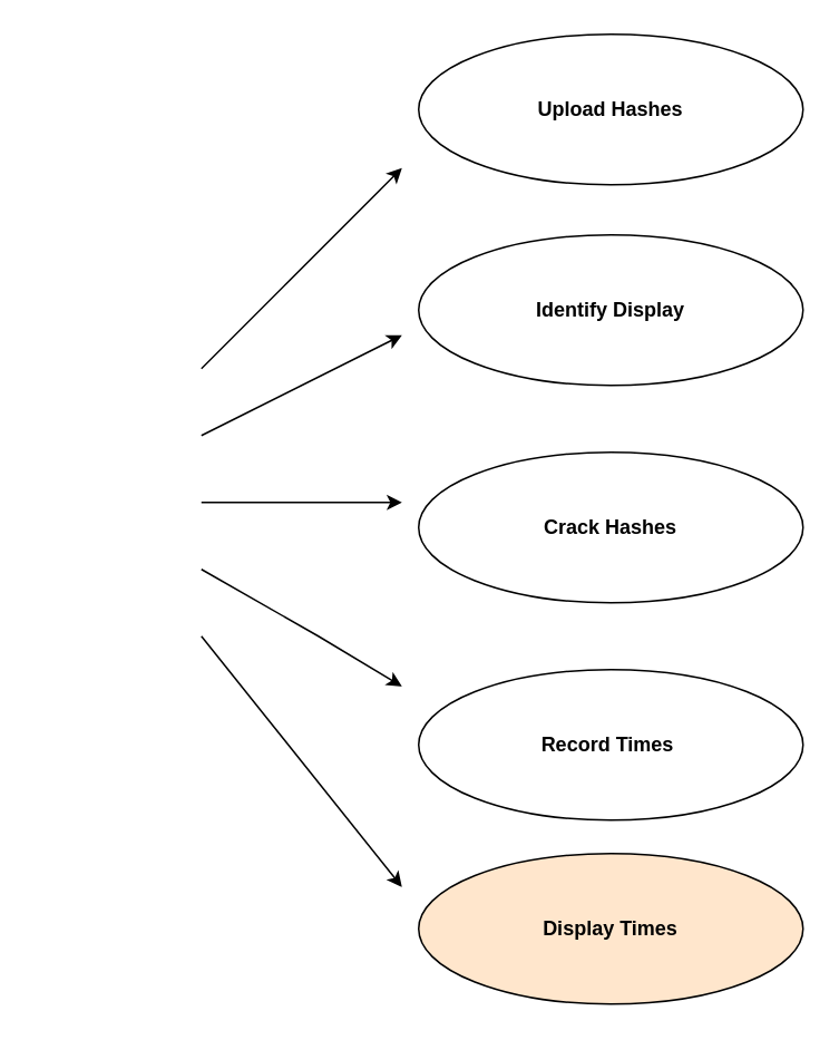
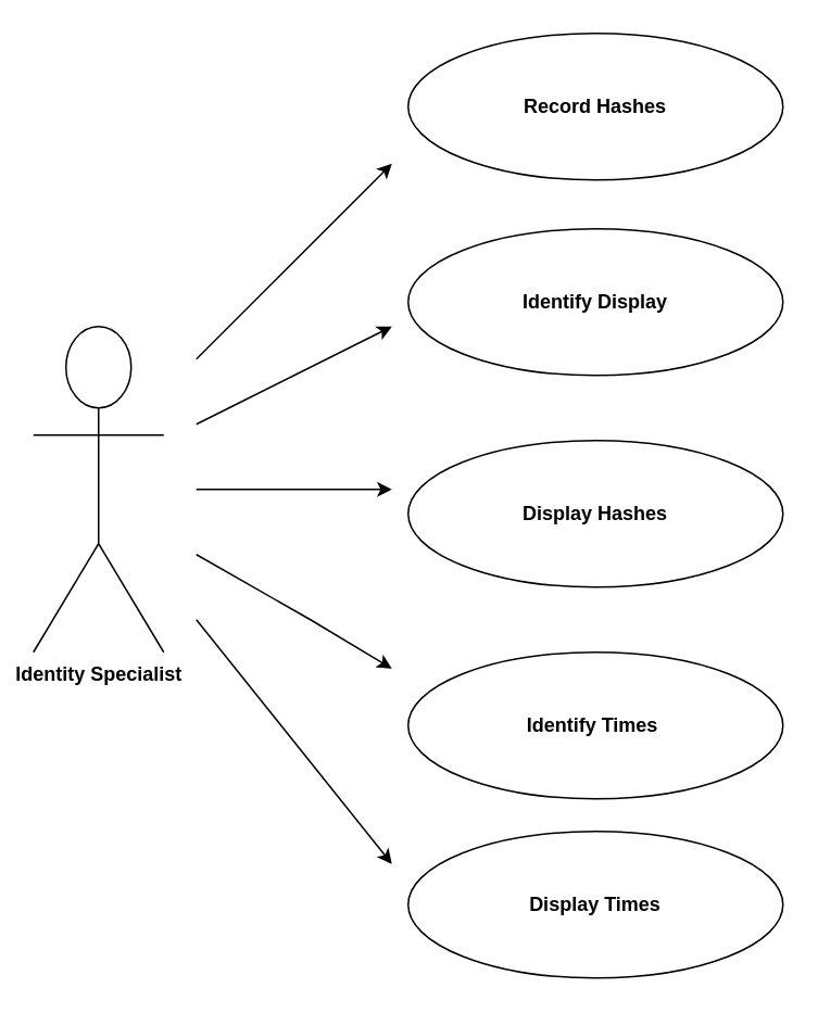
- <mxCell id="2" value="Upload Hashes" style="ellipse;whiteSpace=wrap;html=1;fontStyle=1" vertex="1" parent="1"><mxGeometry x="250" y="20" width="230" height="90" as="geometry" /></mxCell>
+ <mxCell id="2" value="Record Hashes" style="ellipse;whiteSpace=wrap;html=1;fontStyle=1" vertex="1" parent="1"><mxGeometry x="250" y="20" width="230" height="90" as="geometry" /></mxCell>
+ <mxCell id="7" value="I&lt;span&gt;dentity Specialist&lt;/span&gt;" style="shape=umlActor;verticalLabelPosition=bottom;verticalAlign=top;html=1;outlineConnect=0;fontStyle=1" vertex="1" parent="1"><mxGeometry x="20" y="200" width="80" height="200" as="geometry" /></mxCell>
- <mxCell id="5" value="Crack Hashes" style="ellipse;whiteSpace=wrap;html=1;fontStyle=1" vertex="1" parent="1"><mxGeometry x="250" y="270" width="230" height="90" as="geometry" /></mxCell>
+ <mxCell id="5" value="Display Hashes" style="ellipse;whiteSpace=wrap;html=1;fontStyle=1" vertex="1" parent="1"><mxGeometry x="250" y="270" width="230" height="90" as="geometry" /></mxCell>
- <mxCell id="6" value="&lt;b&gt;Record Times&amp;nbsp;&lt;/b&gt;" style="ellipse;whiteSpace=wrap;html=1;" vertex="1" parent="1"><mxGeometry x="250" y="400" width="230" height="90" as="geometry" /></mxCell>
+ <mxCell id="6" value="&lt;b&gt;Identify Times&amp;nbsp;&lt;/b&gt;" style="ellipse;whiteSpace=wrap;html=1;" vertex="1" parent="1"><mxGeometry x="250" y="400" width="230" height="90" as="geometry" /></mxCell>
- <mxCell id="3" value="&lt;b&gt;Display Times&lt;/b&gt;" style="ellipse;whiteSpace=wrap;html=1;fillColor=#ffe6cc;" vertex="1" parent="1"><mxGeometry x="250" y="510" width="230" height="90" as="geometry" /></mxCell>
+ <mxCell id="3" value="&lt;b&gt;Display Times&lt;/b&gt;" style="ellipse;whiteSpace=wrap;html=1;" vertex="1" parent="1"><mxGeometry x="250" y="510" width="230" height="90" as="geometry" /></mxCell>
